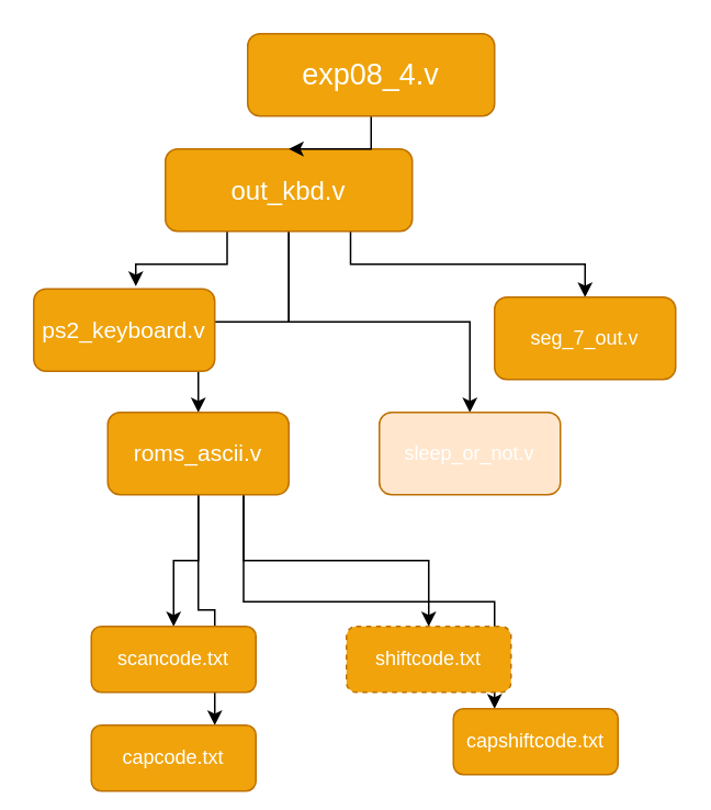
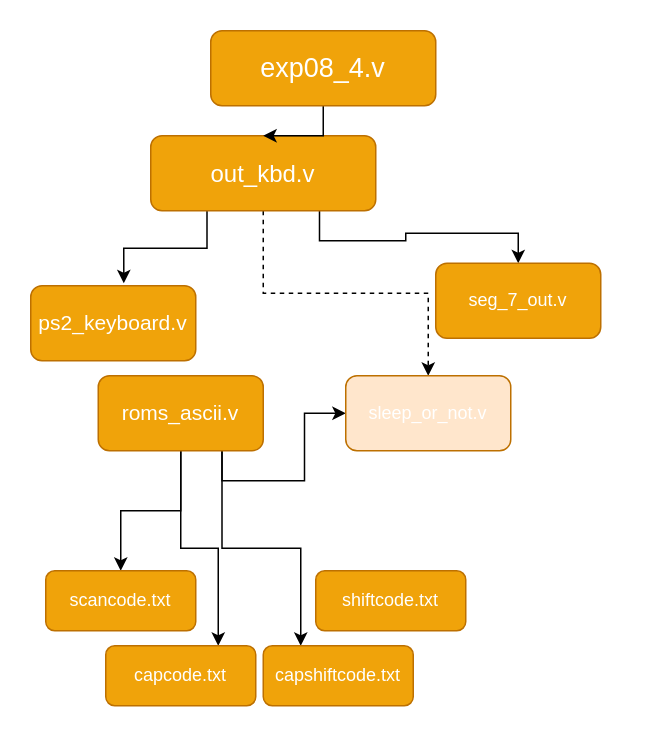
- <mxCell id="22" value="&lt;div class=&quot;O0&quot; style=&quot;margin-top: 0pt ; margin-bottom: 0pt ; margin-left: 0.38in ; text-indent: -0.38in&quot;&gt;&lt;font style=&quot;font-size: 18px&quot;&gt;exp08_4.v&lt;/font&gt;&lt;/div&gt;" style="rounded=1;whiteSpace=wrap;html=1;fillColor=#f0a30a;strokeColor=#BD7000;fontColor=#ffffff;shadow=0;glass=0;" parent="1" vertex="1"><mxGeometry x="150" y="20" width="150" height="50" as="geometry" /></mxCell>
+ <mxCell id="22" value="&lt;div class=&quot;O0&quot; style=&quot;margin-top: 0pt ; margin-bottom: 0pt ; margin-left: 0.38in ; text-indent: -0.38in&quot;&gt;&lt;font style=&quot;font-size: 18px&quot;&gt;exp08_4.v&lt;/font&gt;&lt;/div&gt;" style="rounded=1;whiteSpace=wrap;html=1;fillColor=#f0a30a;strokeColor=#BD7000;fontColor=#ffffff;shadow=0;glass=0;" parent="1" vertex="1"><mxGeometry x="140" y="20" width="150" height="50" as="geometry" /></mxCell>
- <mxCell id="5" style="edgeStyle=orthogonalEdgeStyle;rounded=0;orthogonalLoop=1;jettySize=auto;html=1;exitX=0.5;exitY=1;exitDx=0;exitDy=0;entryX=0.5;entryY=0;entryDx=0;entryDy=0;" parent="1" source="6" target="12" edge="1"><mxGeometry relative="1" as="geometry" /></mxCell>
- <mxCell id="4" style="edgeStyle=orthogonalEdgeStyle;rounded=0;orthogonalLoop=1;jettySize=auto;html=1;exitX=0.5;exitY=1;exitDx=0;exitDy=0;entryX=0.5;entryY=0;entryDx=0;entryDy=0;" parent="1" source="6" target="13" edge="1"><mxGeometry relative="1" as="geometry" /></mxCell>
+ <mxCell id="4" style="edgeStyle=orthogonalEdgeStyle;rounded=0;orthogonalLoop=1;jettySize=auto;html=1;exitX=0.5;exitY=1;exitDx=0;exitDy=0;entryX=0.5;entryY=0;entryDx=0;entryDy=0;dashed=1;" parent="1" source="6" target="13" edge="1"><mxGeometry relative="1" as="geometry" /></mxCell>
- <mxCell id="7" value="&lt;div class=&quot;O0&quot; style=&quot;margin-top: 0pt ; margin-bottom: 0pt ; margin-left: 0.38in ; text-indent: -0.38in&quot;&gt;&lt;font style=&quot;font-size: 14px&quot;&gt;ps2_keyboard.v&lt;/font&gt;&lt;/div&gt;" style="rounded=1;whiteSpace=wrap;html=1;shadow=0;glass=0;fillColor=#f0a30a;strokeColor=#BD7000;fontColor=#ffffff;" parent="1" vertex="1"><mxGeometry x="20" y="175" width="110" height="50" as="geometry" /></mxCell>
+ <mxCell id="7" value="&lt;div class=&quot;O0&quot; style=&quot;margin-top: 0pt ; margin-bottom: 0pt ; margin-left: 0.38in ; text-indent: -0.38in&quot;&gt;&lt;font style=&quot;font-size: 14px&quot;&gt;ps2_keyboard.v&lt;/font&gt;&lt;/div&gt;" style="rounded=1;whiteSpace=wrap;html=1;shadow=0;glass=0;fillColor=#f0a30a;strokeColor=#BD7000;fontColor=#ffffff;" parent="1" vertex="1"><mxGeometry x="20" y="190" width="110" height="50" as="geometry" /></mxCell>
- <mxCell id="14" value="&lt;div class=&quot;O0&quot; style=&quot;margin-top: 0pt ; margin-bottom: 0pt ; margin-left: 0.38in ; text-indent: -0.38in&quot;&gt;seg_7_out.v&lt;/div&gt;" style="rounded=1;whiteSpace=wrap;html=1;shadow=0;glass=0;fillColor=#f0a30a;strokeColor=#BD7000;fontColor=#ffffff;" parent="1" vertex="1"><mxGeometry x="300" y="180" width="110" height="50" as="geometry" /></mxCell>
+ <mxCell id="14" value="&lt;div class=&quot;O0&quot; style=&quot;margin-top: 0pt ; margin-bottom: 0pt ; margin-left: 0.38in ; text-indent: -0.38in&quot;&gt;seg_7_out.v&lt;/div&gt;" style="rounded=1;whiteSpace=wrap;html=1;shadow=0;glass=0;fillColor=#f0a30a;strokeColor=#BD7000;fontColor=#ffffff;" parent="1" vertex="1"><mxGeometry x="290" y="175" width="110" height="50" as="geometry" /></mxCell>
- <mxCell id="9" style="edgeStyle=orthogonalEdgeStyle;rounded=0;orthogonalLoop=1;jettySize=auto;html=1;exitX=0.75;exitY=1;exitDx=0;exitDy=0;entryX=0.5;entryY=0;entryDx=0;entryDy=0;" parent="1" source="12" target="17" edge="1"><mxGeometry relative="1" as="geometry" /></mxCell>
+ <mxCell id="9" style="edgeStyle=orthogonalEdgeStyle;rounded=0;orthogonalLoop=1;jettySize=auto;html=1;exitX=0.75;exitY=1;exitDx=0;exitDy=0;" parent="1" source="12" target="13" edge="1"><mxGeometry relative="1" as="geometry" /></mxCell>
- <mxCell id="16" value="&lt;div class=&quot;O0&quot; style=&quot;margin-top: 0pt ; margin-bottom: 0pt ; margin-left: 0.38in ; text-indent: -0.38in&quot;&gt;scancode.txt&lt;/div&gt;" style="rounded=1;whiteSpace=wrap;html=1;shadow=0;glass=0;fillColor=#f0a30a;strokeColor=#BD7000;fontColor=#ffffff;" parent="1" vertex="1"><mxGeometry x="55" y="380" width="100" height="40" as="geometry" /></mxCell>
+ <mxCell id="16" value="&lt;div class=&quot;O0&quot; style=&quot;margin-top: 0pt ; margin-bottom: 0pt ; margin-left: 0.38in ; text-indent: -0.38in&quot;&gt;scancode.txt&lt;/div&gt;" style="rounded=1;whiteSpace=wrap;html=1;shadow=0;glass=0;fillColor=#f0a30a;strokeColor=#BD7000;fontColor=#ffffff;" parent="1" vertex="1"><mxGeometry x="30" y="380" width="100" height="40" as="geometry" /></mxCell>
- <mxCell id="17" value="&lt;div class=&quot;O0&quot; style=&quot;margin-top: 0pt ; margin-bottom: 0pt ; margin-left: 0.38in ; text-indent: -0.38in&quot;&gt;shiftcode.txt&lt;/div&gt;" style="rounded=1;whiteSpace=wrap;html=1;shadow=0;glass=0;fillColor=#f0a30a;strokeColor=#BD7000;fontColor=#ffffff;dashed=1;" parent="1" vertex="1"><mxGeometry x="210" y="380" width="100" height="40" as="geometry" /></mxCell>
+ <mxCell id="17" value="&lt;div class=&quot;O0&quot; style=&quot;margin-top: 0pt ; margin-bottom: 0pt ; margin-left: 0.38in ; text-indent: -0.38in&quot;&gt;shiftcode.txt&lt;/div&gt;" style="rounded=1;whiteSpace=wrap;html=1;shadow=0;glass=0;fillColor=#f0a30a;strokeColor=#BD7000;fontColor=#ffffff;" parent="1" vertex="1"><mxGeometry x="210" y="380" width="100" height="40" as="geometry" /></mxCell>
- <mxCell id="19" value="&lt;div class=&quot;O0&quot; style=&quot;margin-top: 0pt ; margin-bottom: 0pt ; margin-left: 0.38in ; text-indent: -0.38in&quot;&gt;capshiftcode.txt&lt;/div&gt;" style="rounded=1;whiteSpace=wrap;html=1;shadow=0;glass=0;fillColor=#f0a30a;strokeColor=#BD7000;fontColor=#ffffff;" parent="1" vertex="1"><mxGeometry x="275" y="430" width="100" height="40" as="geometry" /></mxCell>
+ <mxCell id="19" value="&lt;div class=&quot;O0&quot; style=&quot;margin-top: 0pt ; margin-bottom: 0pt ; margin-left: 0.38in ; text-indent: -0.38in&quot;&gt;capshiftcode.txt&lt;/div&gt;" style="rounded=1;whiteSpace=wrap;html=1;shadow=0;glass=0;fillColor=#f0a30a;strokeColor=#BD7000;fontColor=#ffffff;" parent="1" vertex="1"><mxGeometry x="175" y="430" width="100" height="40" as="geometry" /></mxCell>
- <mxCell id="18" value="&lt;div class=&quot;O0&quot; style=&quot;margin-top: 0pt ; margin-bottom: 0pt ; margin-left: 0.38in ; text-indent: -0.38in&quot;&gt;capcode.txt&lt;/div&gt;" style="rounded=1;whiteSpace=wrap;html=1;shadow=0;glass=0;fillColor=#f0a30a;strokeColor=#BD7000;fontColor=#ffffff;" parent="1" vertex="1"><mxGeometry x="55" y="440" width="100" height="40" as="geometry" /></mxCell>
+ <mxCell id="18" value="&lt;div class=&quot;O0&quot; style=&quot;margin-top: 0pt ; margin-bottom: 0pt ; margin-left: 0.38in ; text-indent: -0.38in&quot;&gt;capcode.txt&lt;/div&gt;" style="rounded=1;whiteSpace=wrap;html=1;shadow=0;glass=0;fillColor=#f0a30a;strokeColor=#BD7000;fontColor=#ffffff;" parent="1" vertex="1"><mxGeometry x="70" y="430" width="100" height="40" as="geometry" /></mxCell>
